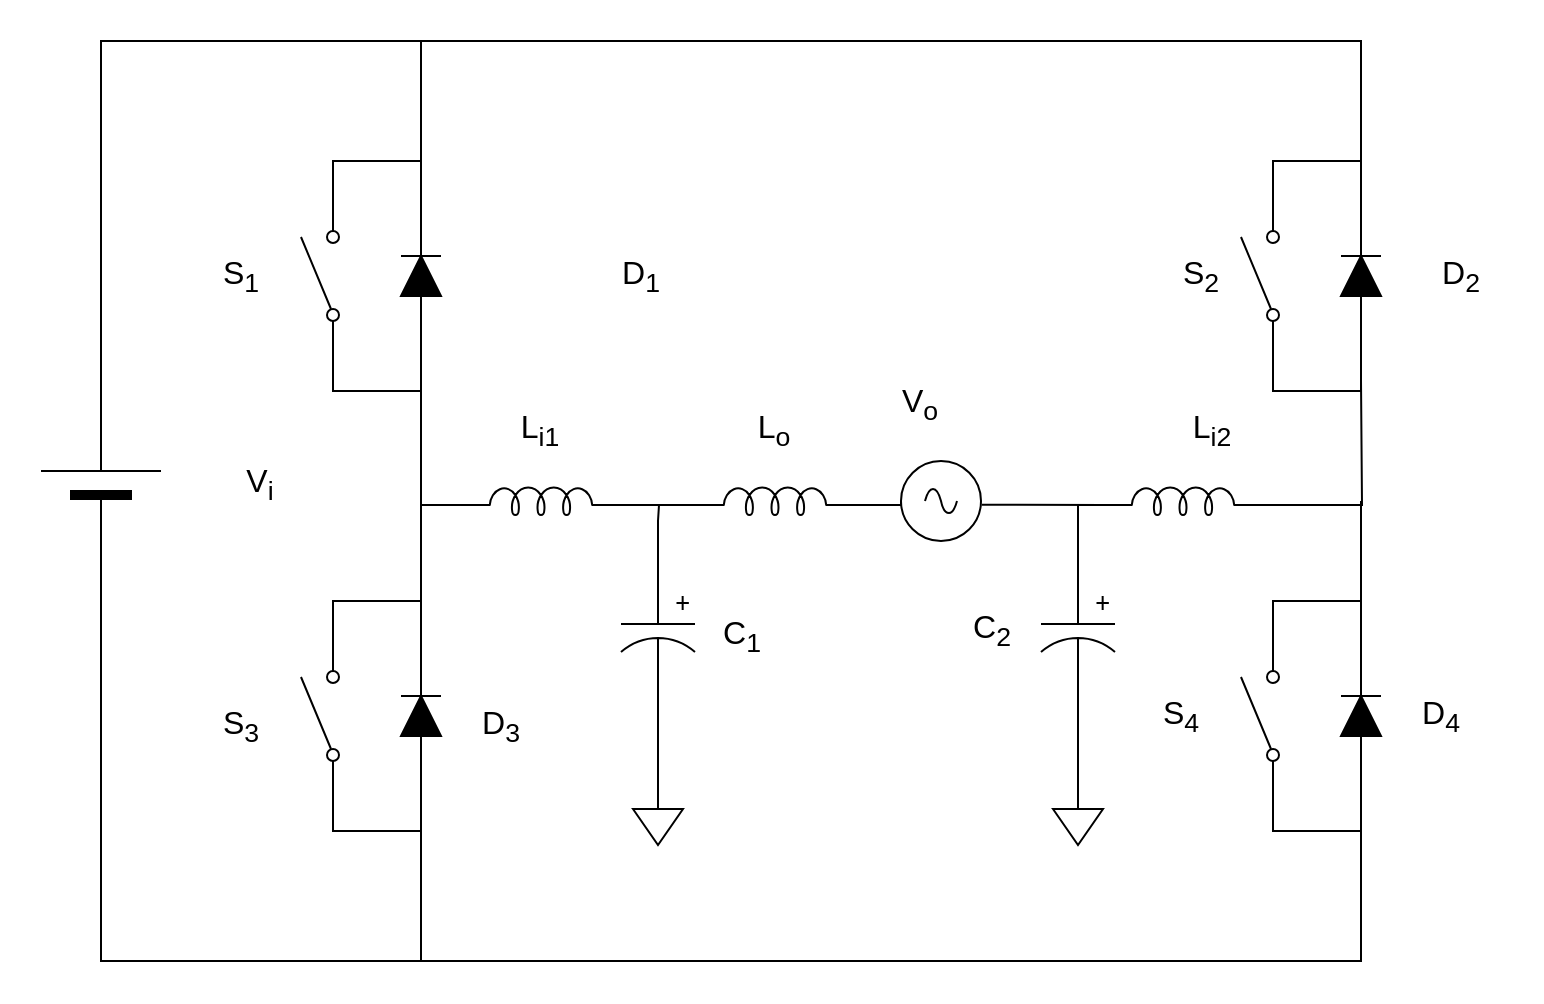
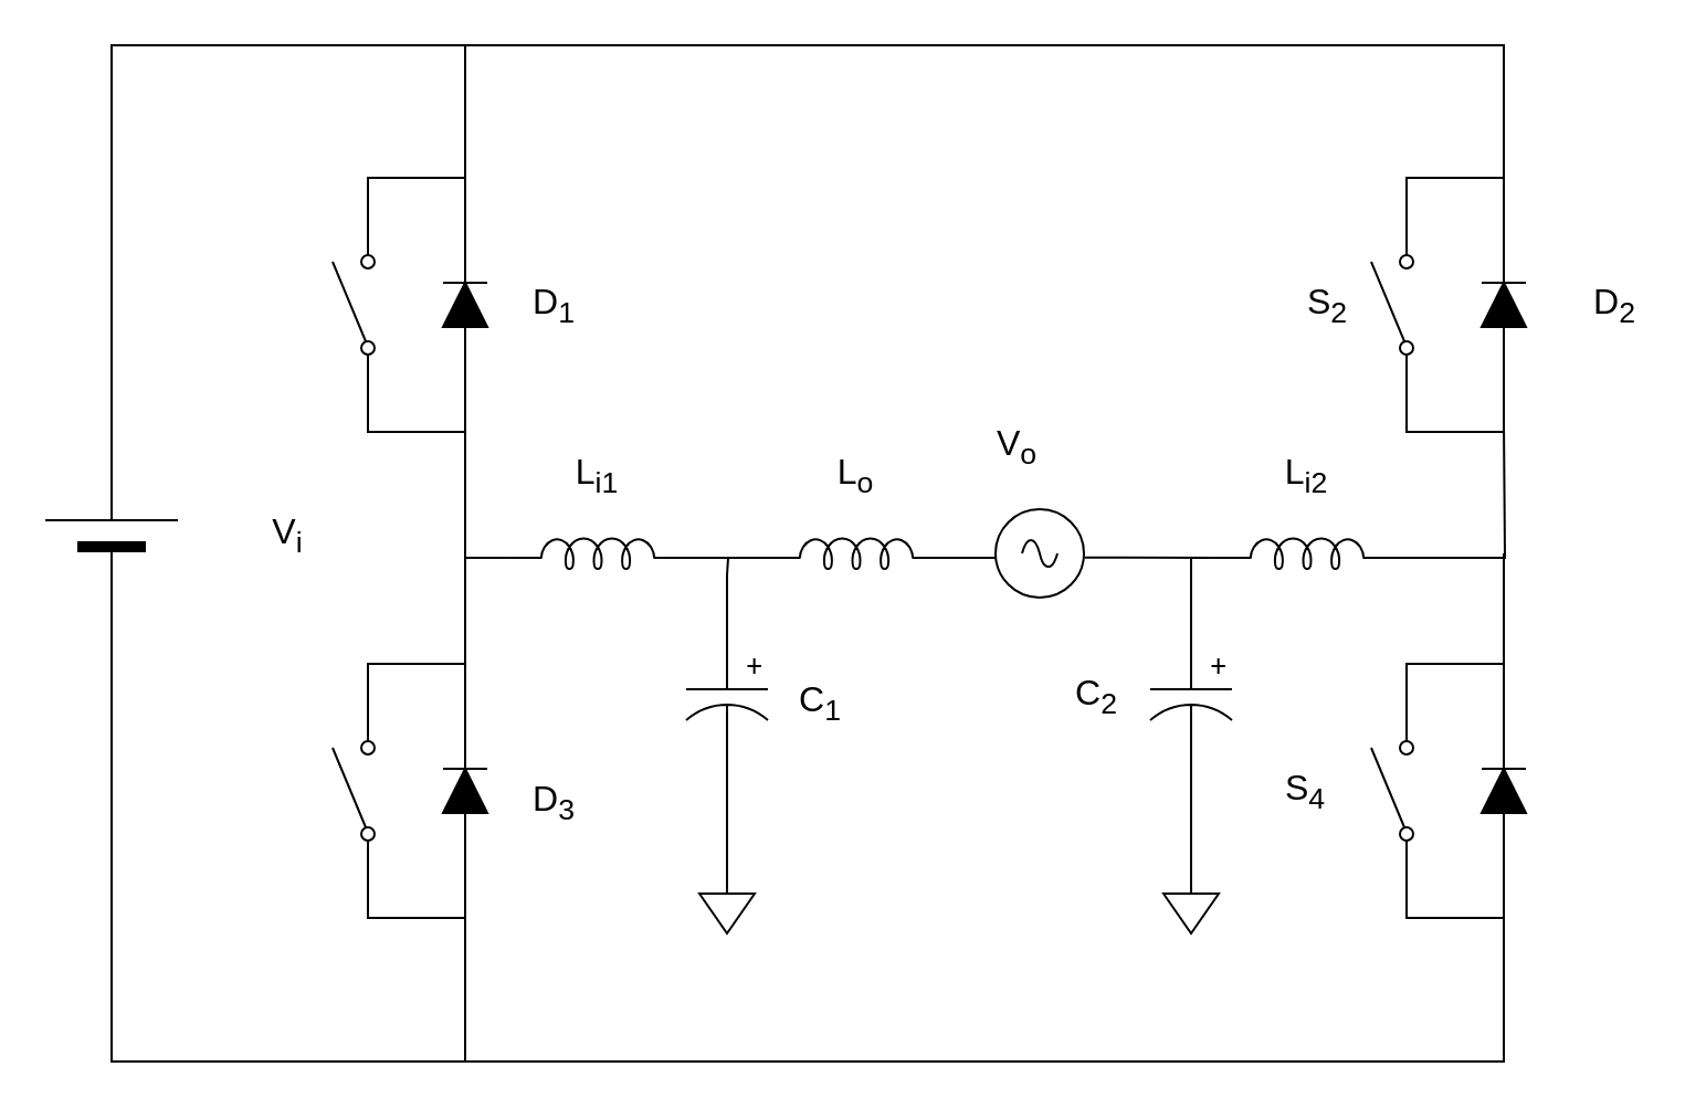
- <mxCell id="46" value="&lt;font style=&quot;font-size: 16px;&quot;&gt;S&lt;sub&gt;1&lt;/sub&gt;&lt;/font&gt;" style="text;html=1;align=center;verticalAlign=middle;resizable=0;points=[];autosize=1;strokeColor=none;fillColor=none;" vertex="1" parent="1"><mxGeometry x="100" y="117.5" width="40" height="40" as="geometry" /></mxCell>
- <mxCell id="42" value="&lt;font style=&quot;font-size: 16px;&quot;&gt;D&lt;sub&gt;1&lt;/sub&gt;&lt;/font&gt;" style="text;html=1;align=center;verticalAlign=middle;resizable=0;points=[];autosize=1;strokeColor=none;fillColor=none;" vertex="1" parent="1"><mxGeometry x="300" y="117.5" width="40" height="40" as="geometry" /></mxCell>
+ <mxCell id="42" value="&lt;font style=&quot;font-size: 16px;&quot;&gt;D&lt;sub&gt;1&lt;/sub&gt;&lt;/font&gt;" style="text;html=1;align=center;verticalAlign=middle;resizable=0;points=[];autosize=1;strokeColor=none;fillColor=none;" vertex="1" parent="1"><mxGeometry x="230" y="117.5" width="40" height="40" as="geometry" /></mxCell>
- <mxCell id="51" value="&lt;font style=&quot;font-size: 16px;&quot;&gt;L&lt;sub&gt;i2&lt;/sub&gt;&lt;/font&gt;" style="text;html=1;align=center;verticalAlign=middle;whiteSpace=wrap;rounded=0;" vertex="1" parent="1"><mxGeometry x="576" y="200" width="60" height="30" as="geometry" /></mxCell>
+ <mxCell id="51" value="&lt;font style=&quot;font-size: 16px;&quot;&gt;L&lt;sub&gt;i2&lt;/sub&gt;&lt;/font&gt;" style="text;html=1;align=center;verticalAlign=middle;whiteSpace=wrap;rounded=0;" vertex="1" parent="1"><mxGeometry x="561" y="200" width="60" height="30" as="geometry" /></mxCell>
- <mxCell id="45" value="&lt;font style=&quot;font-size: 16px;&quot;&gt;D&lt;sub&gt;4&lt;/sub&gt;&lt;/font&gt;" style="text;html=1;align=center;verticalAlign=middle;resizable=0;points=[];autosize=1;strokeColor=none;fillColor=none;" vertex="1" parent="1"><mxGeometry x="700" y="337.5" width="40" height="40" as="geometry" /></mxCell>
- <mxCell id="48" value="&lt;font style=&quot;font-size: 16px;&quot;&gt;S&lt;sub&gt;3&lt;/sub&gt;&lt;/font&gt;" style="text;html=1;align=center;verticalAlign=middle;resizable=0;points=[];autosize=1;strokeColor=none;fillColor=none;" vertex="1" parent="1"><mxGeometry x="100" y="342.5" width="40" height="40" as="geometry" /></mxCell>
